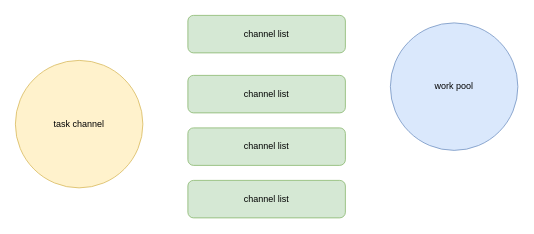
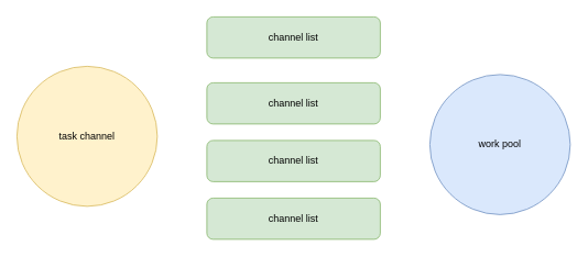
- <mxCell id="3" value="work pool" style="ellipse;whiteSpace=wrap;html=1;aspect=fixed;fillColor=#dae8fc;strokeColor=#6c8ebf;" vertex="1" parent="1"><mxGeometry x="520" y="30" width="170" height="170" as="geometry" /></mxCell>
+ <mxCell id="3" value="work pool" style="ellipse;whiteSpace=wrap;html=1;aspect=fixed;fillColor=#dae8fc;strokeColor=#6c8ebf;" vertex="1" parent="1"><mxGeometry x="520" y="90" width="170" height="170" as="geometry" /></mxCell>
